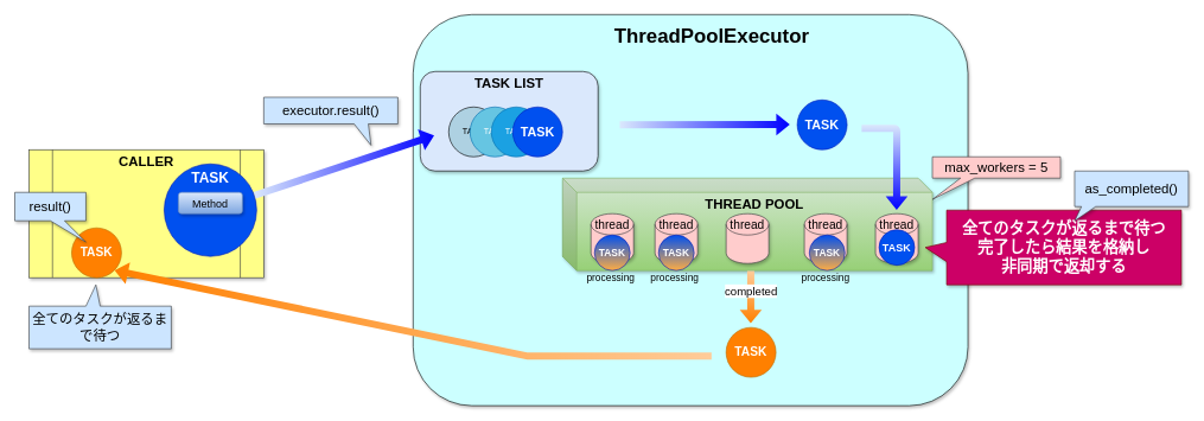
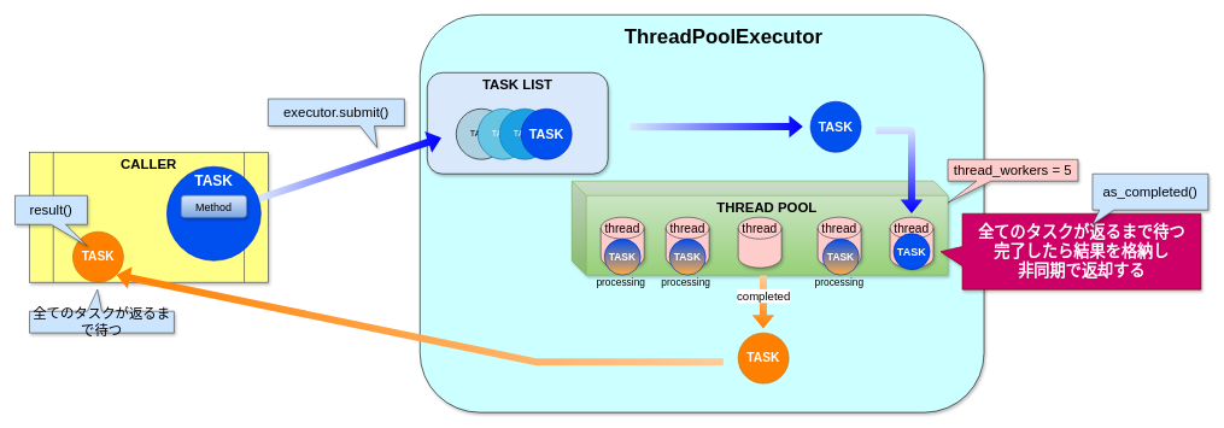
- <mxCell id="15" value="executor.result()" style="shape=callout;whiteSpace=wrap;html=1;perimeter=calloutPerimeter;shadow=1;fillColor=#cce5ff;fontSize=19;position2=0.2;size=30;position=0.22;strokeColor=#36393d;direction=west;flipV=1;flipH=0;" vertex="1" parent="1"><mxGeometry x="370" y="136.25" width="188.5" height="67.5" as="geometry" /></mxCell>
+ <mxCell id="15" value="executor.submit()" style="shape=callout;whiteSpace=wrap;html=1;perimeter=calloutPerimeter;shadow=1;fillColor=#cce5ff;fontSize=19;position2=0.2;size=30;position=0.22;strokeColor=#36393d;direction=west;flipV=1;flipH=0;" vertex="1" parent="1"><mxGeometry x="370" y="136.25" width="188.5" height="67.5" as="geometry" /></mxCell>
- <mxCell id="9" value="max_workers = 5" style="shape=callout;whiteSpace=wrap;html=1;perimeter=calloutPerimeter;shadow=1;fillColor=#ffcccc;fontSize=19;position2=0;size=30;position=0.22;strokeColor=#36393d;" vertex="1" parent="1"><mxGeometry x="1310" y="220" width="180" height="60" as="geometry" /></mxCell>
+ <mxCell id="9" value="thread_workers = 5" style="shape=callout;whiteSpace=wrap;html=1;perimeter=calloutPerimeter;shadow=1;fillColor=#ffcccc;fontSize=19;position2=0;size=30;position=0.22;strokeColor=#36393d;" vertex="1" parent="1"><mxGeometry x="1310" y="220" width="180" height="60" as="geometry" /></mxCell>
- <mxCell id="33" value="全てのタスクが返るまで待つ" style="shape=callout;whiteSpace=wrap;html=1;perimeter=calloutPerimeter;shadow=1;fillColor=#cce5ff;fontSize=19;position2=0.53;size=30;position=0.5;strokeColor=#36393d;base=20;direction=east;flipV=1;flipH=1;" vertex="1" parent="1"><mxGeometry x="40" y="400" width="200" height="90" as="geometry" /></mxCell>
+ <mxCell id="33" value="全てのタスクが返るまで待つ" style="shape=callout;whiteSpace=wrap;html=1;perimeter=calloutPerimeter;shadow=1;fillColor=#cce5ff;fontSize=19;position2=0.53;size=30;position=0.5;strokeColor=#36393d;base=20;direction=east;flipV=1;flipH=1;" vertex="1" parent="1"><mxGeometry x="40" y="400" width="200" height="60" as="geometry" /></mxCell>
